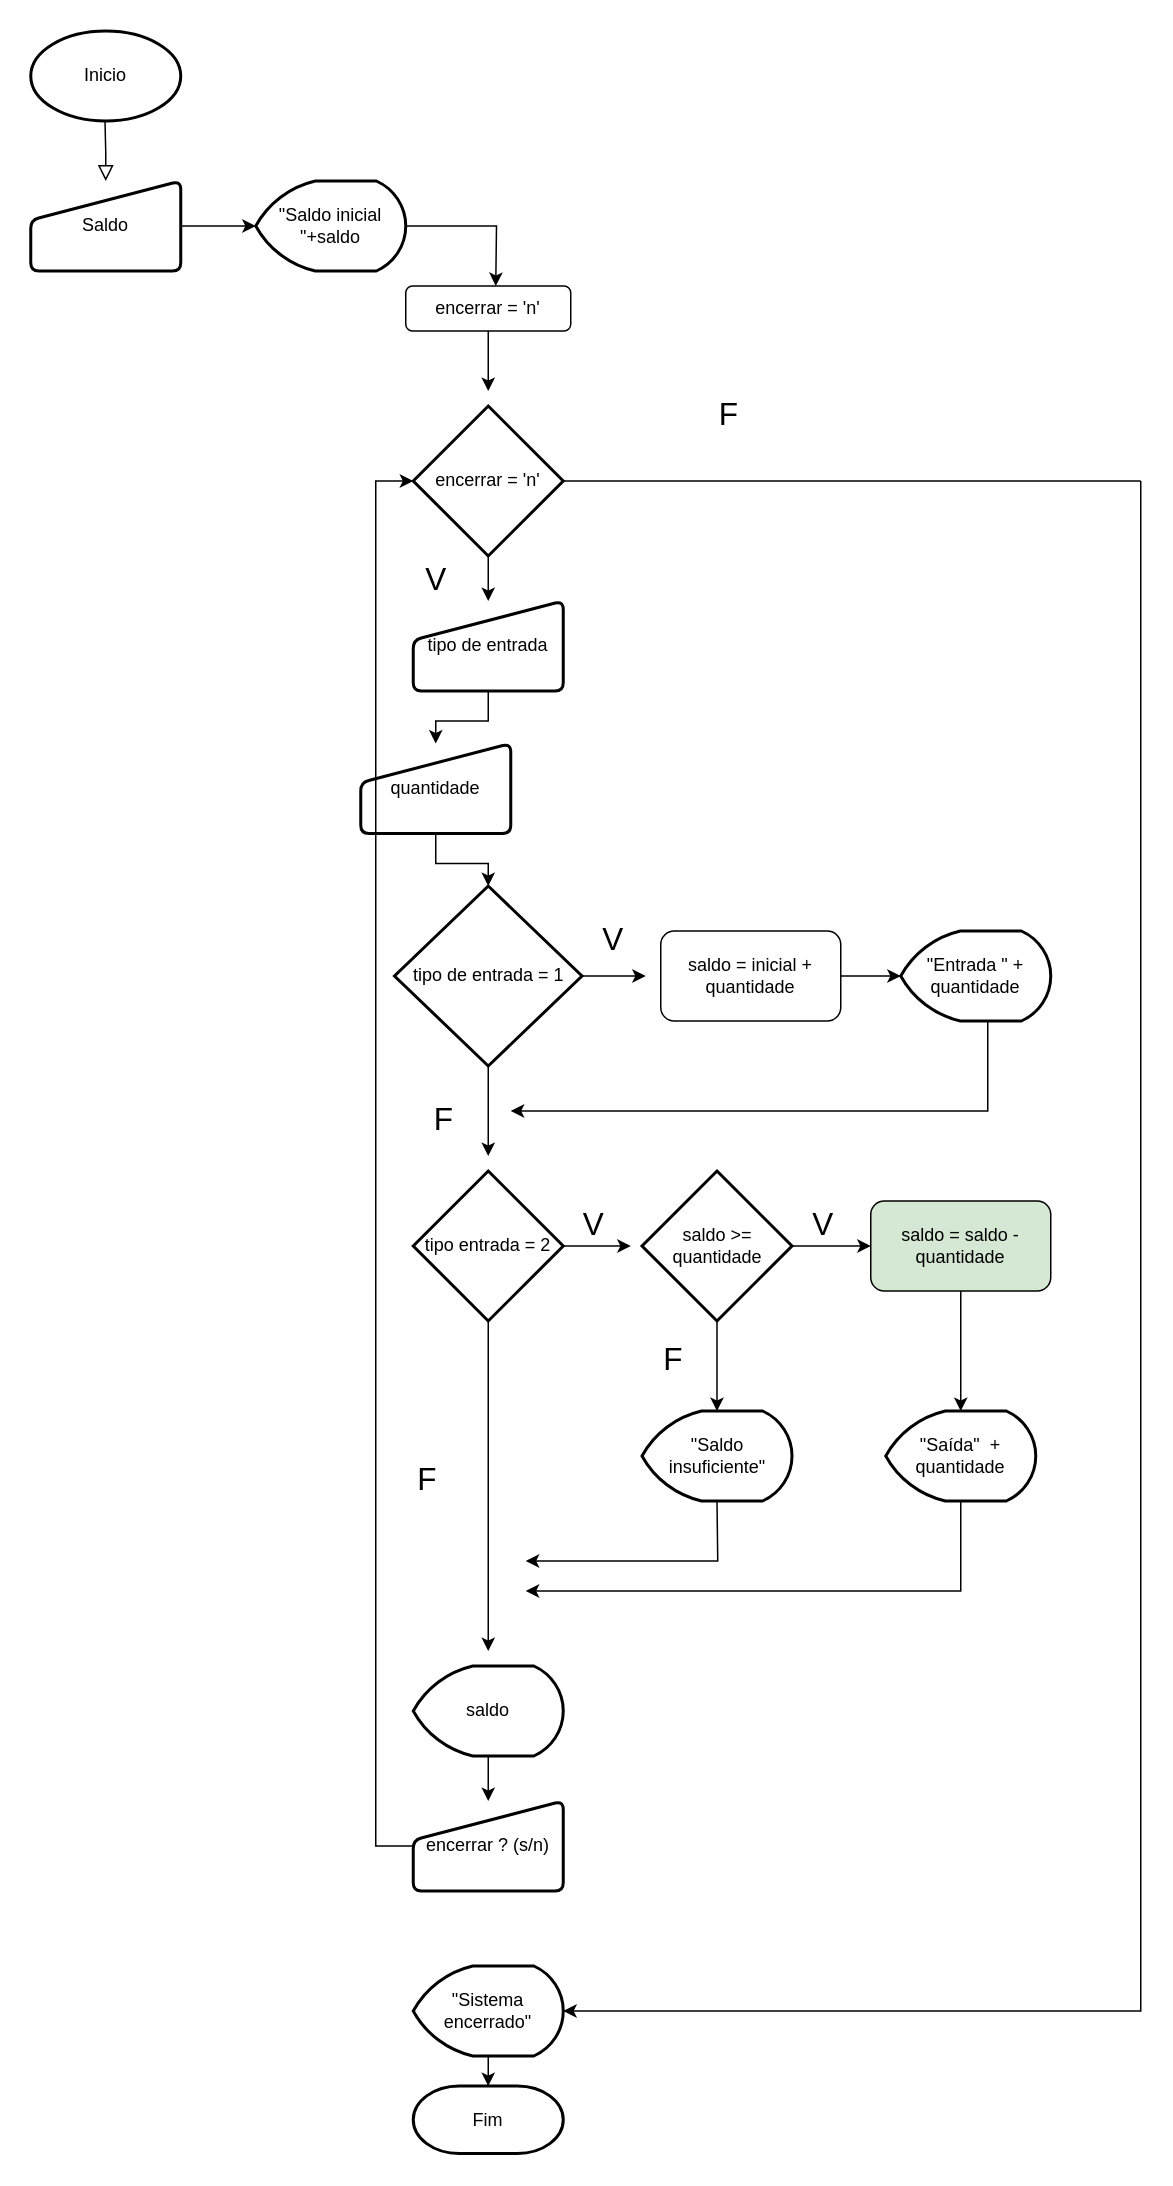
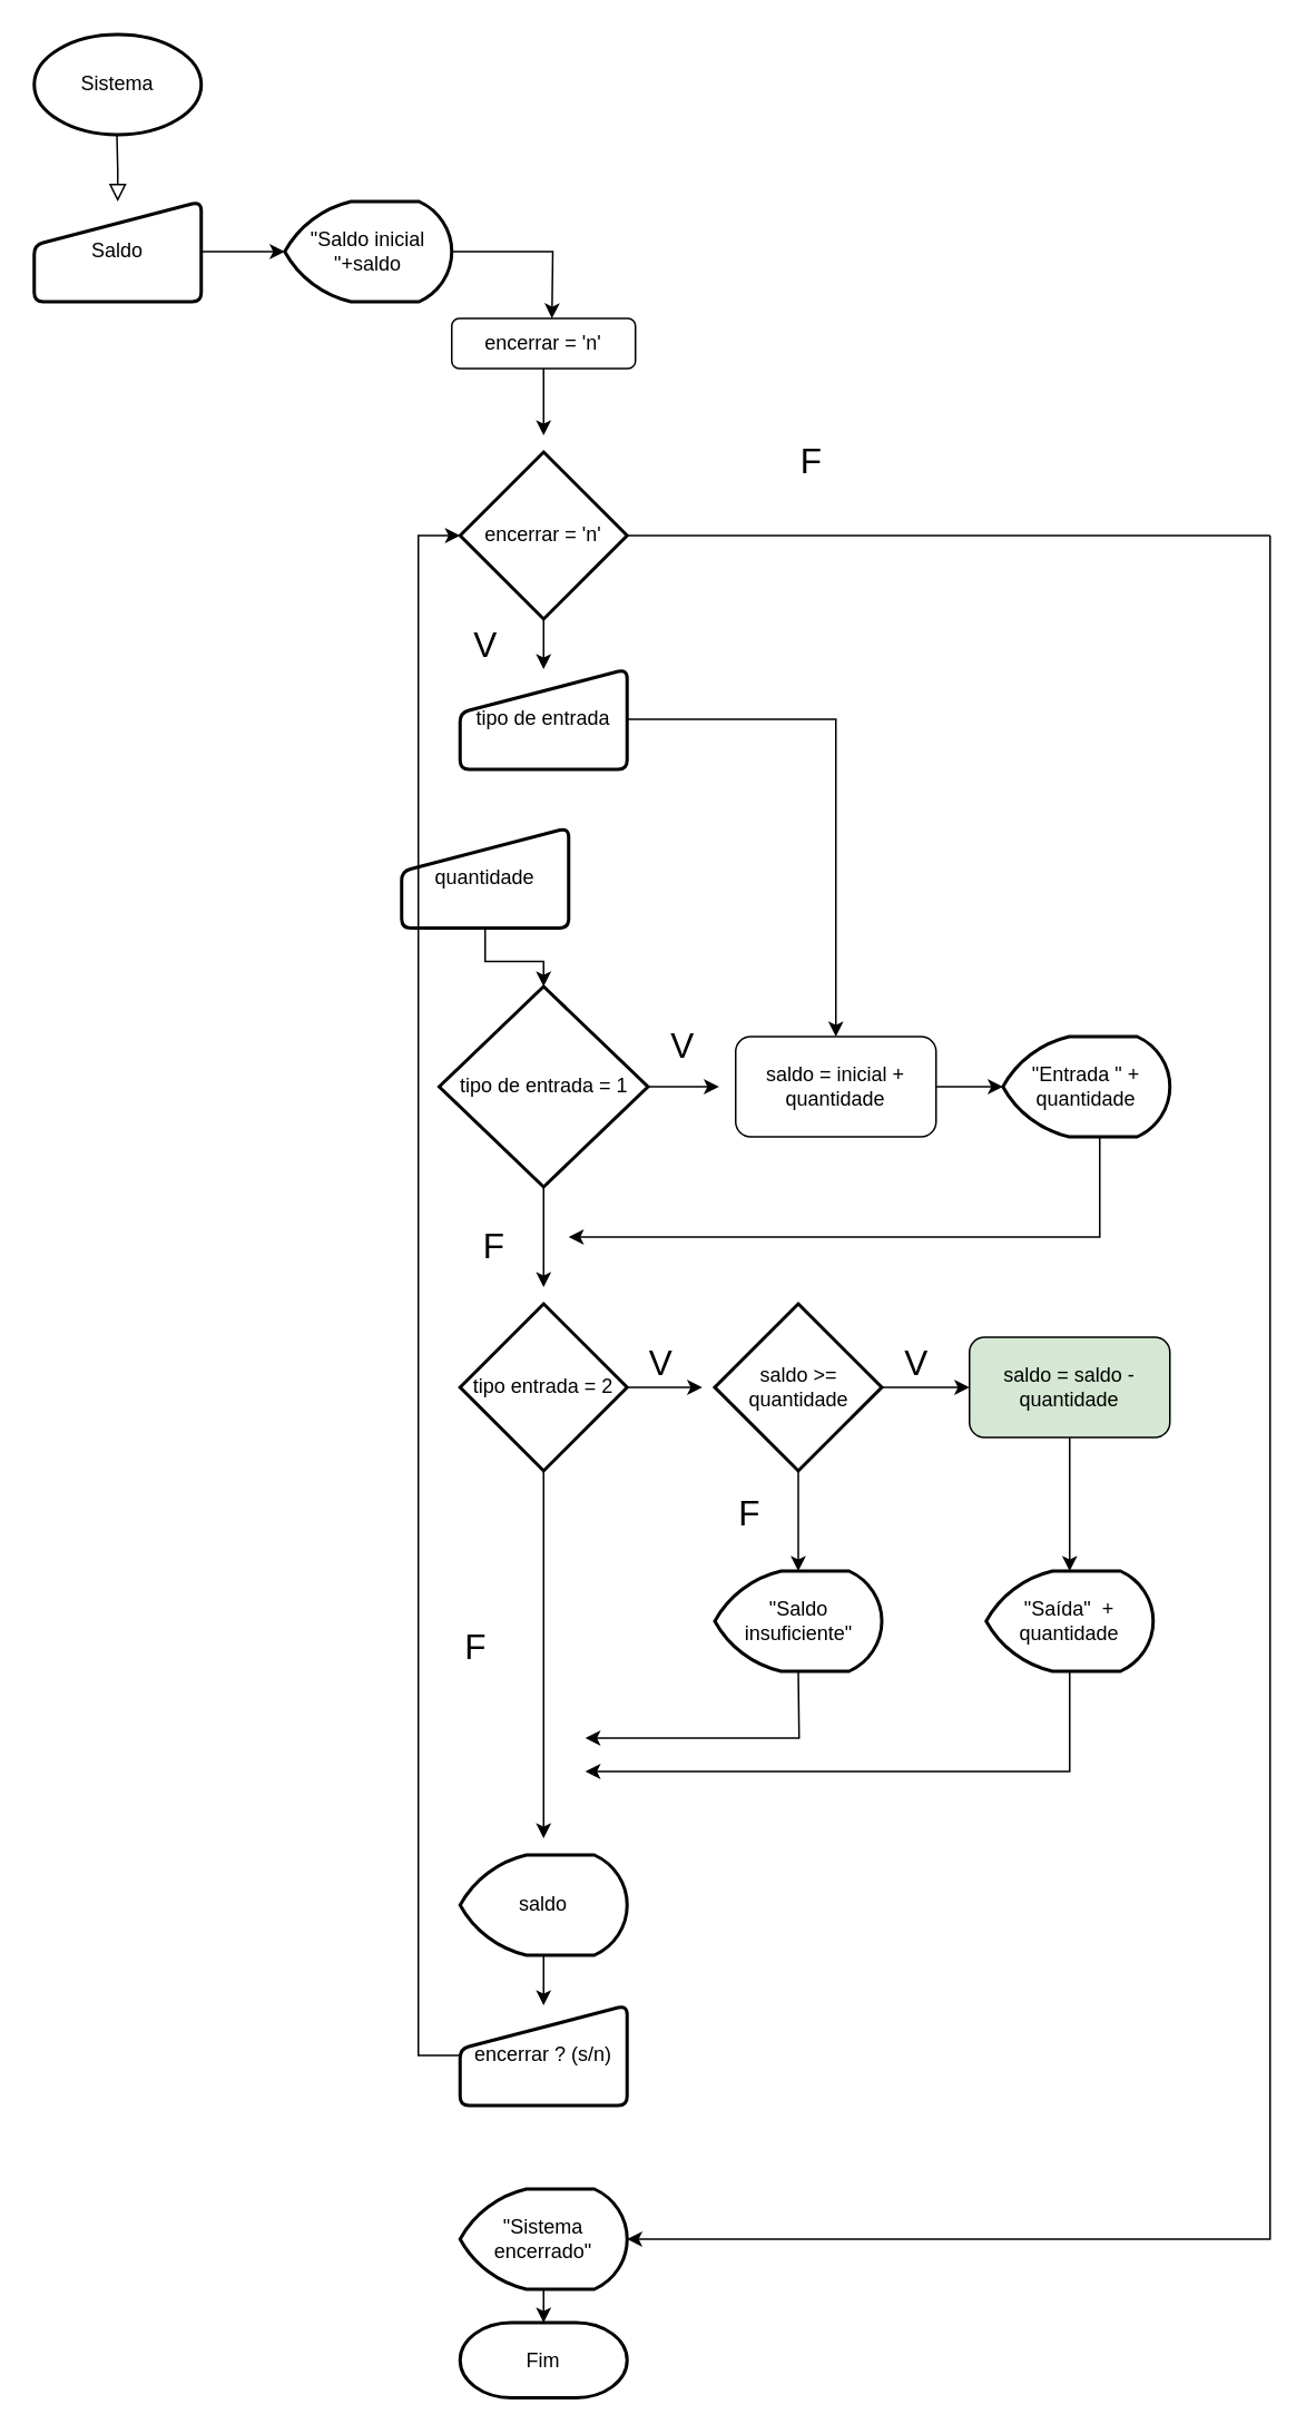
- <mxCell id="3" value="Inicio" style="strokeWidth=2;html=1;shape=mxgraph.flowchart.start_1;whiteSpace=wrap;" vertex="1" parent="1"><mxGeometry x="20" width="100" height="60" as="geometry" y="20" /></mxCell>
+ <mxCell id="3" value="Sistema" style="strokeWidth=2;html=1;shape=mxgraph.flowchart.start_1;whiteSpace=wrap;" vertex="1" parent="1"><mxGeometry x="20" width="100" height="60" as="geometry" y="20" /></mxCell>
- <mxCell id="12" style="edgeStyle=orthogonalEdgeStyle;rounded=0;orthogonalLoop=1;jettySize=auto;html=1;entryX=0.5;entryY=0;entryDx=0;entryDy=0;" edge="1" parent="1" source="13" target="14"><mxGeometry relative="1" as="geometry" /></mxCell>
+ <mxCell id="12" style="edgeStyle=orthogonalEdgeStyle;rounded=0;orthogonalLoop=1;jettySize=auto;html=1;" edge="1" parent="1" source="13" target="23"><mxGeometry relative="1" as="geometry" /></mxCell>
